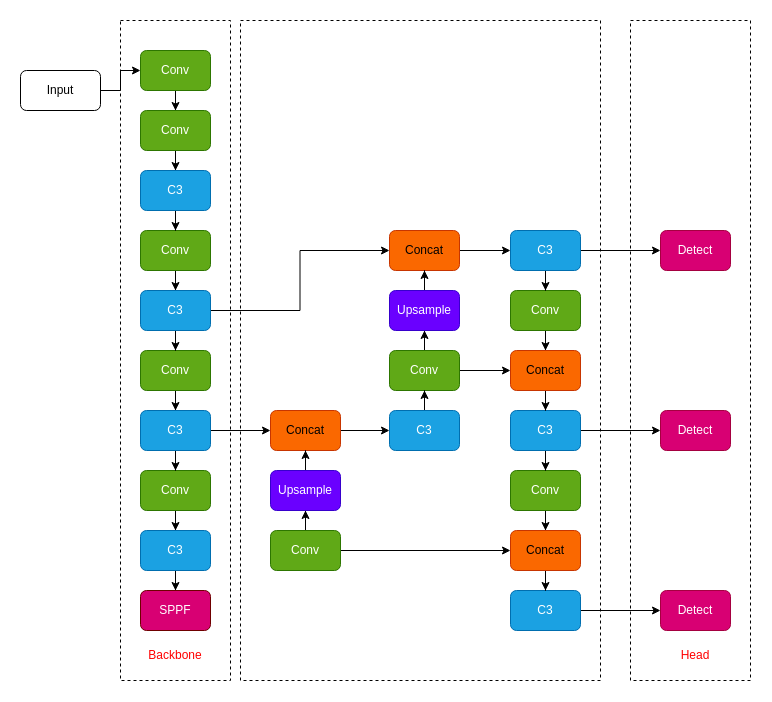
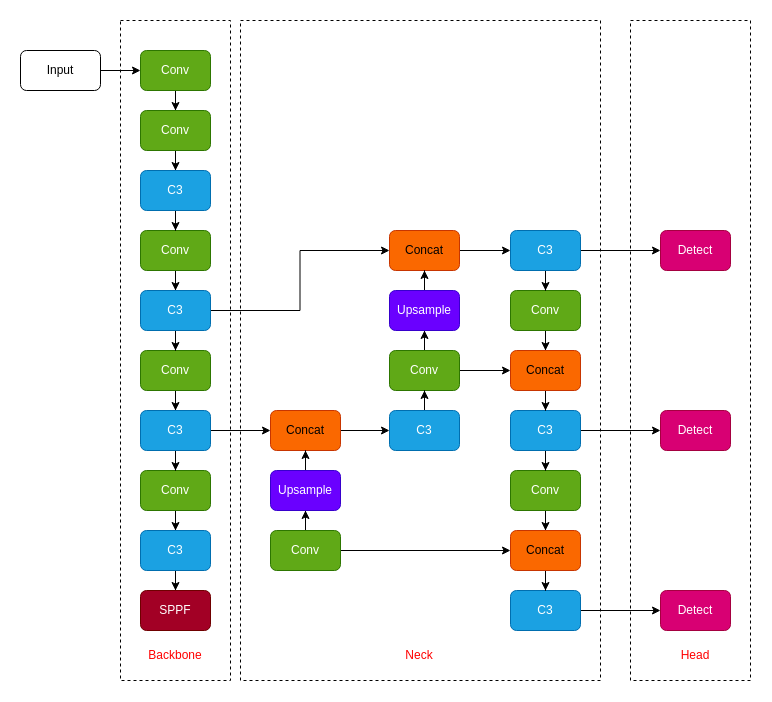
- <mxCell id="65" value="Input" style="rounded=1;whiteSpace=wrap;html=1;" vertex="1" parent="1"><mxGeometry x="20" y="70" width="80" height="40" as="geometry" /></mxCell>
+ <mxCell id="65" value="Input" style="rounded=1;whiteSpace=wrap;html=1;" vertex="1" parent="1"><mxGeometry x="20" y="50" width="80" height="40" as="geometry" /></mxCell>
- <mxCell id="53" value="SPPF" style="rounded=1;whiteSpace=wrap;html=1;fillColor=#d80073;fontColor=#ffffff;strokeColor=#6F0000;" vertex="1" parent="1"><mxGeometry x="140" y="590" width="70" height="40" as="geometry" /></mxCell>
+ <mxCell id="53" value="SPPF" style="rounded=1;whiteSpace=wrap;html=1;fillColor=#a20025;fontColor=#ffffff;strokeColor=#6F0000;" vertex="1" parent="1"><mxGeometry x="140" y="590" width="70" height="40" as="geometry" /></mxCell>
+ <mxCell id="62" value="&lt;font style=&quot;color: rgb(255, 0, 0);&quot;&gt;Neck&lt;/font&gt;" style="text;strokeColor=none;align=center;fillColor=none;html=1;verticalAlign=middle;whiteSpace=wrap;rounded=0;" vertex="1" parent="1"><mxGeometry x="389" y="640" width="60" height="30" as="geometry" /></mxCell>
